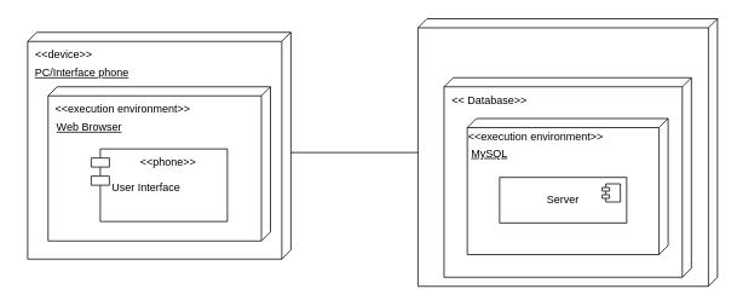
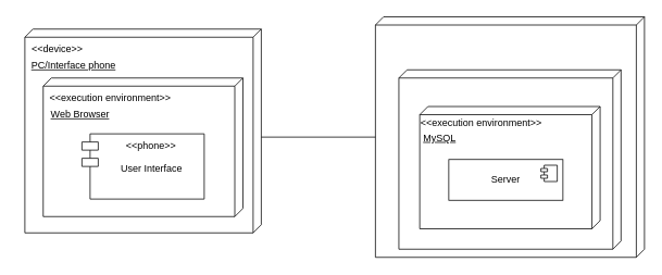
- <mxCell id="10" value="&lt;span style=&quot;text-align: left;&quot;&gt;&amp;lt;&amp;lt;&amp;nbsp;&lt;/span&gt;Database&lt;span style=&quot;text-align: left;&quot;&gt;&amp;gt;&amp;gt;&lt;/span&gt;" style="text;html=1;align=center;verticalAlign=middle;whiteSpace=wrap;rounded=0;" vertex="1" parent="1"><mxGeometry x="488.75" y="95" width="100" height="30" as="geometry" /></mxCell>
- <mxCell id="18" value="&lt;span style=&quot;text-align: left;&quot;&gt;&amp;nbsp;User Interface&lt;/span&gt;" style="text;html=1;align=center;verticalAlign=middle;whiteSpace=wrap;rounded=0;" vertex="1" parent="1"><mxGeometry x="114" y="190.5" width="90" height="30" as="geometry" /></mxCell>
+ <mxCell id="18" value="&lt;span style=&quot;text-align: left;&quot;&gt;&amp;nbsp;User Interface&lt;/span&gt;" style="text;html=1;align=center;verticalAlign=middle;whiteSpace=wrap;rounded=0;" vertex="1" parent="1"><mxGeometry x="139" y="190.5" width="90" height="30" as="geometry" /></mxCell>
